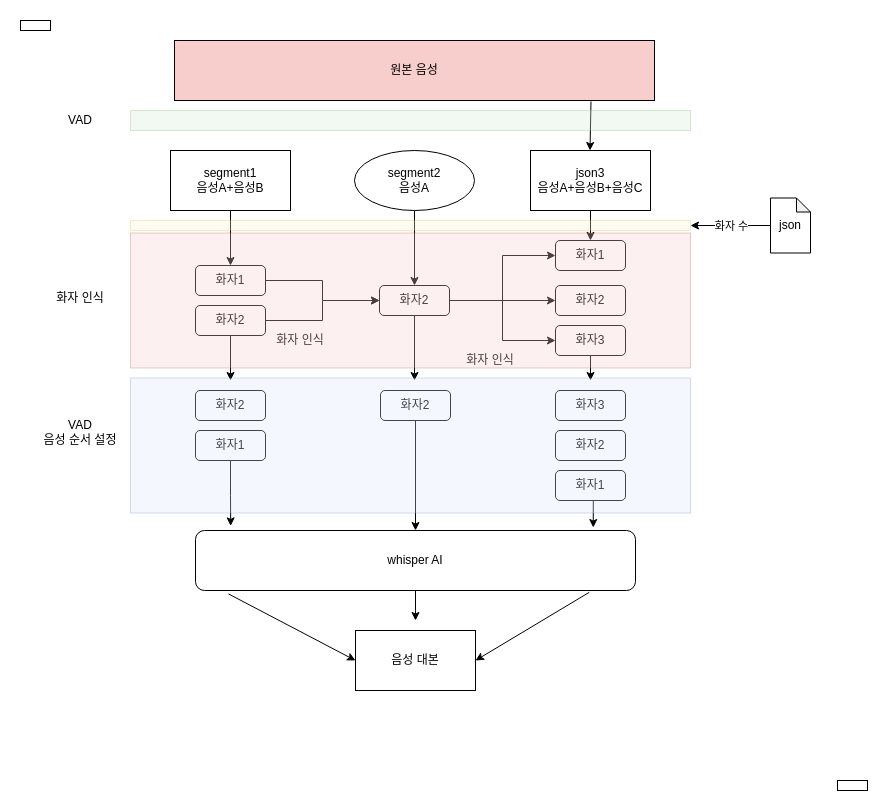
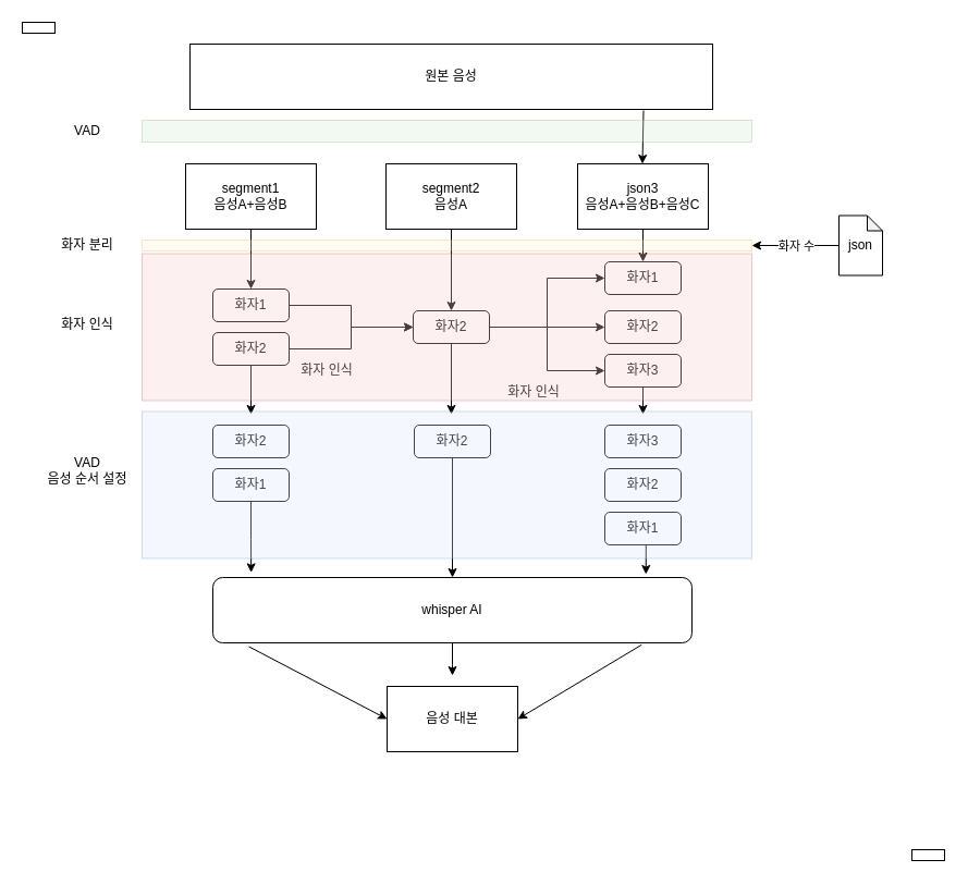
- <mxCell id="25" value="원본 음성" style="rounded=0;whiteSpace=wrap;html=1;fillColor=#f8cecc;" parent="1" vertex="1"><mxGeometry x="174" y="40" width="480" height="60" as="geometry" /></mxCell>
+ <mxCell id="25" value="원본 음성" style="rounded=0;whiteSpace=wrap;html=1;" parent="1" vertex="1"><mxGeometry x="174" y="40" width="480" height="60" as="geometry" /></mxCell>
- <mxCell id="5" value="segment2&lt;br&gt;음성A" style="ellipse;whiteSpace=wrap;html=1;" parent="1" vertex="1"><mxGeometry x="354" y="150" width="120" height="60" as="geometry" /></mxCell>
+ <mxCell id="5" value="segment2&lt;br&gt;음성A" style="rounded=0;whiteSpace=wrap;html=1;" parent="1" vertex="1"><mxGeometry x="354" y="150" width="120" height="60" as="geometry" /></mxCell>
+ <mxCell id="24" value="화자 분리" style="text;html=1;strokeColor=none;fillColor=none;align=center;verticalAlign=middle;whiteSpace=wrap;rounded=0;" parent="1" vertex="1"><mxGeometry x="50" y="210" width="60" height="30" as="geometry" /></mxCell>
